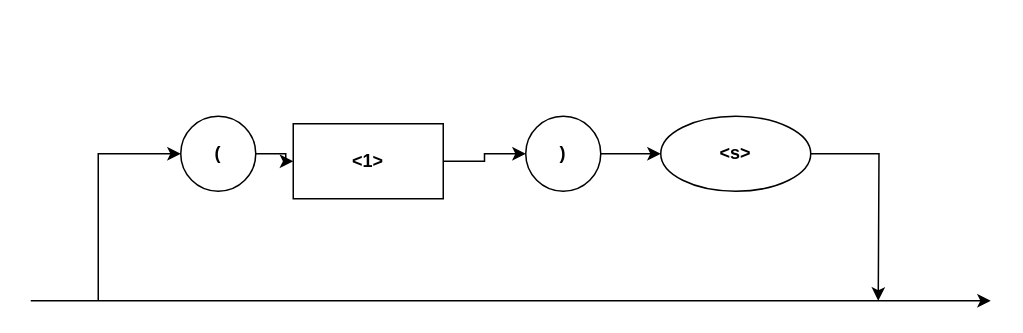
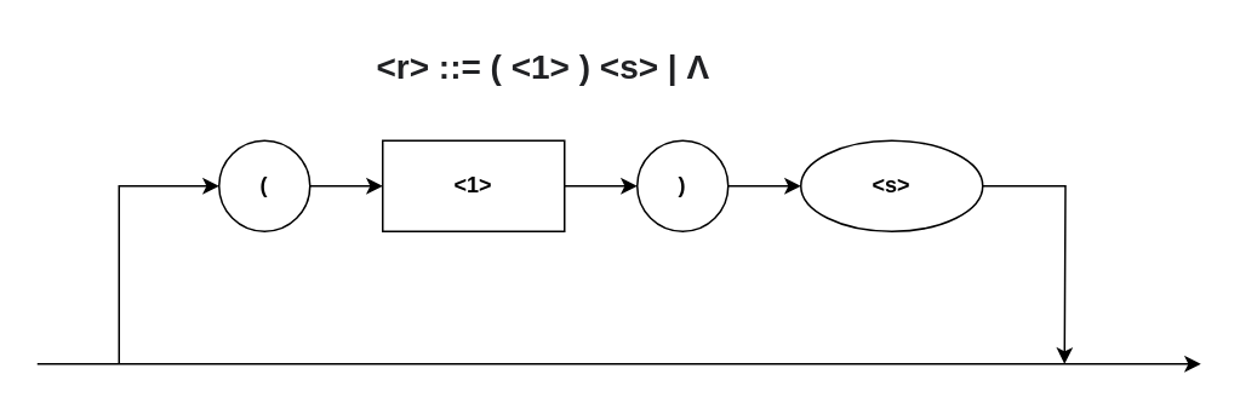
+ <mxCell id="2" value="&lt;span lang=&quot;EN-US&quot; style=&quot;font-size: 14pt; line-height: 107%; color: rgb(32, 33, 36);&quot;&gt;&amp;lt;r&amp;gt; ::= ( &amp;lt;1&amp;gt; ) &amp;lt;s&amp;gt;&amp;nbsp;| &lt;/span&gt;&lt;span style=&quot;font-size: 14pt; line-height: 107%; color: rgb(32, 33, 36); background: white;&quot;&gt;Λ&lt;/span&gt;" style="text;whiteSpace=wrap;html=1;fontFamily=Helvetica;fontStyle=1" vertex="1" parent="1"><mxGeometry x="205" y="20" width="300" height="30" as="geometry" /></mxCell>
- <mxCell id="8" value="&lt;span&gt;&amp;lt;1&amp;gt;&lt;/span&gt;" style="rounded=0;whiteSpace=wrap;html=1;fontFamily=Helvetica;fontStyle=1" vertex="1" parent="1"><mxGeometry x="195" y="82" width="100" height="50" as="geometry" /></mxCell>
+ <mxCell id="8" value="&lt;span&gt;&amp;lt;1&amp;gt;&lt;/span&gt;" style="rounded=0;whiteSpace=wrap;html=1;fontFamily=Helvetica;fontStyle=1" vertex="1" parent="1"><mxGeometry x="210" y="77" width="100" height="50" as="geometry" /></mxCell>
